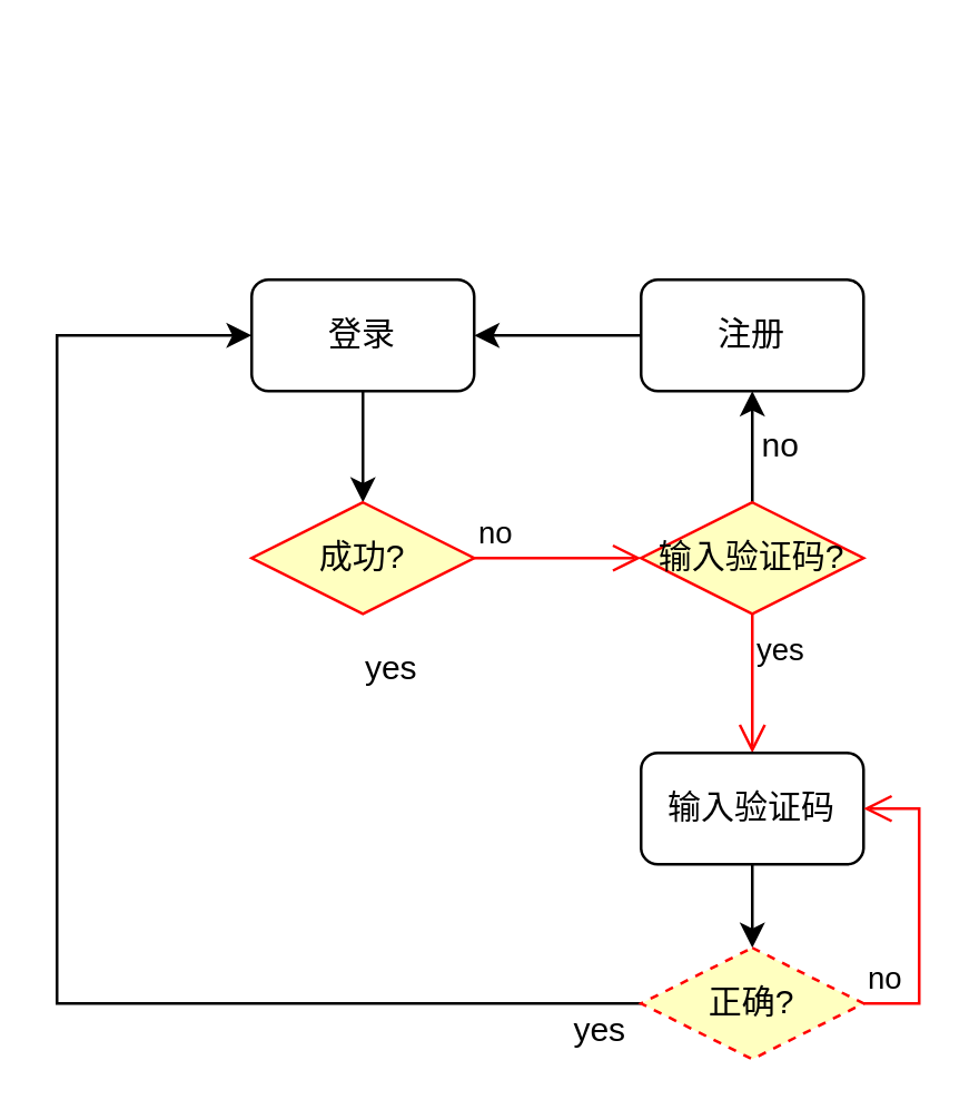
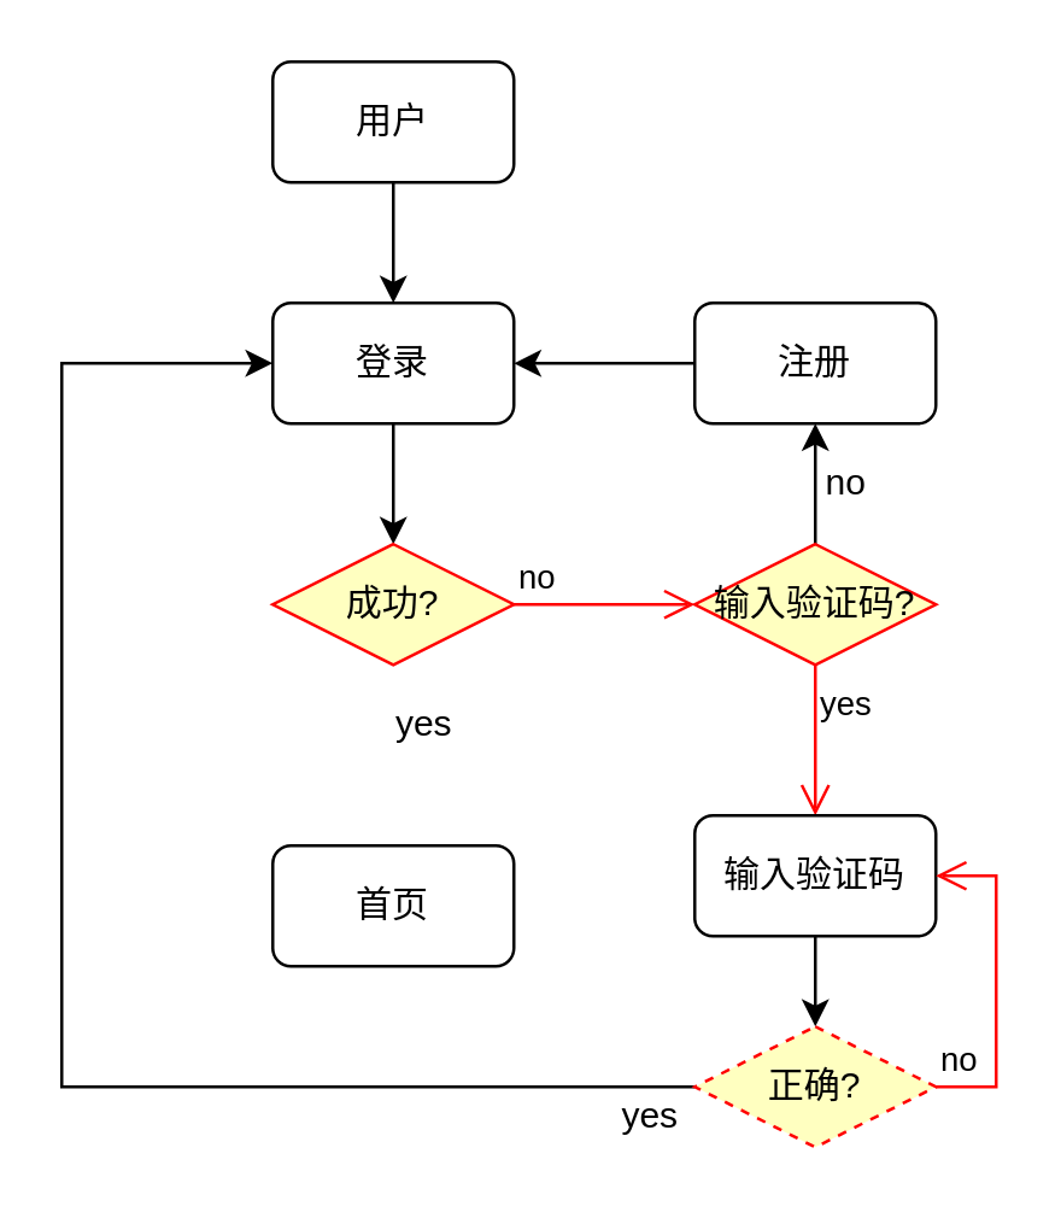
+ <mxCell id="3" value="用户" style="rounded=1;whiteSpace=wrap;html=1;" vertex="1" parent="1"><mxGeometry x="90" y="20" width="80" height="40" as="geometry" /></mxCell>
+ <mxCell id="2" style="edgeStyle=orthogonalEdgeStyle;rounded=0;orthogonalLoop=1;jettySize=auto;html=1;exitX=0.5;exitY=1;exitDx=0;exitDy=0;entryX=0.5;entryY=0;entryDx=0;entryDy=0;" edge="1" parent="1" source="3" target="5"><mxGeometry relative="1" as="geometry" /></mxCell>
+ <mxCell id="8" value="首页" style="rounded=1;whiteSpace=wrap;html=1;" vertex="1" parent="1"><mxGeometry x="90" y="280" width="80" height="40" as="geometry" /></mxCell>
